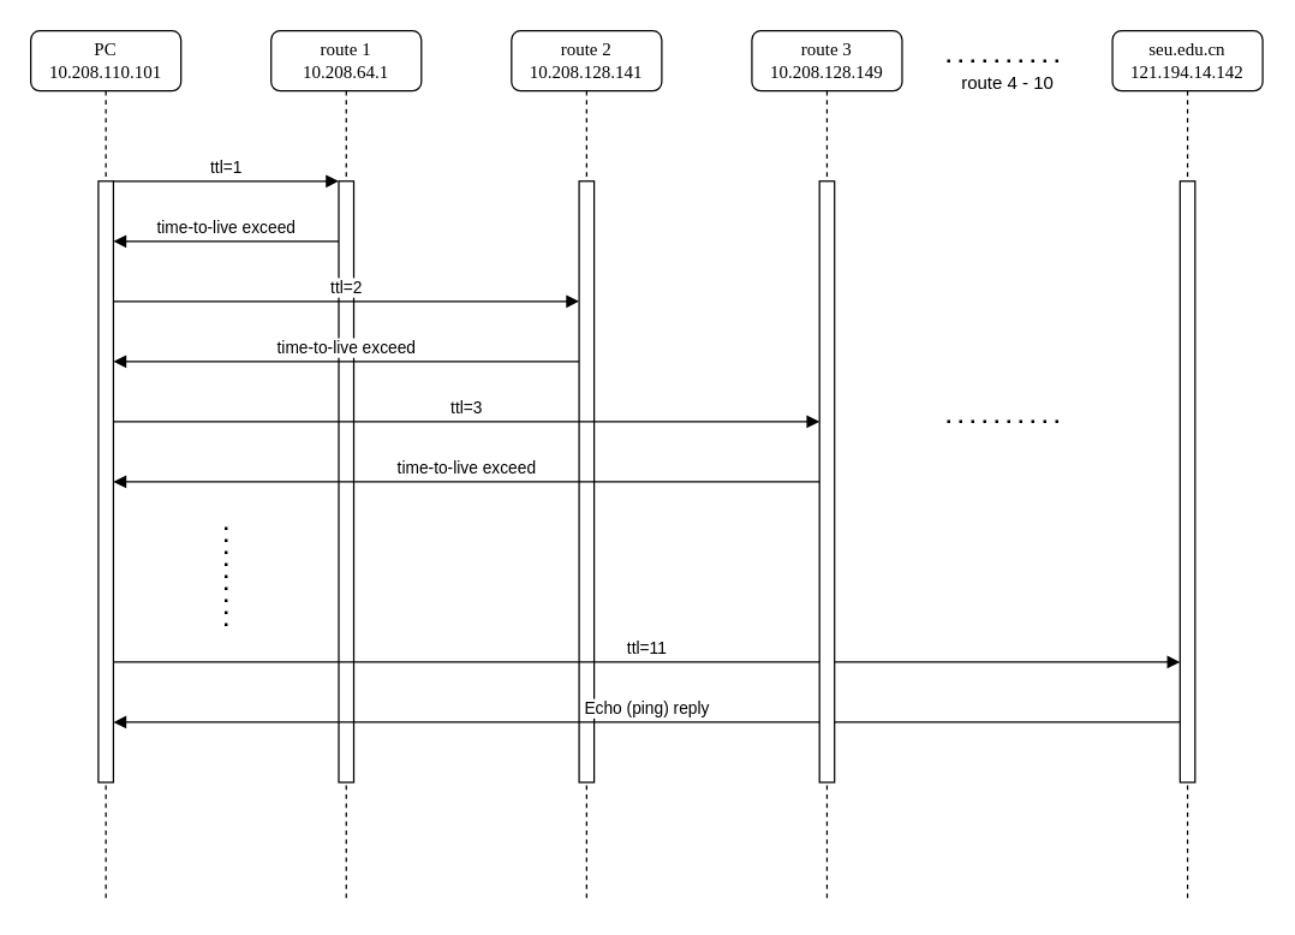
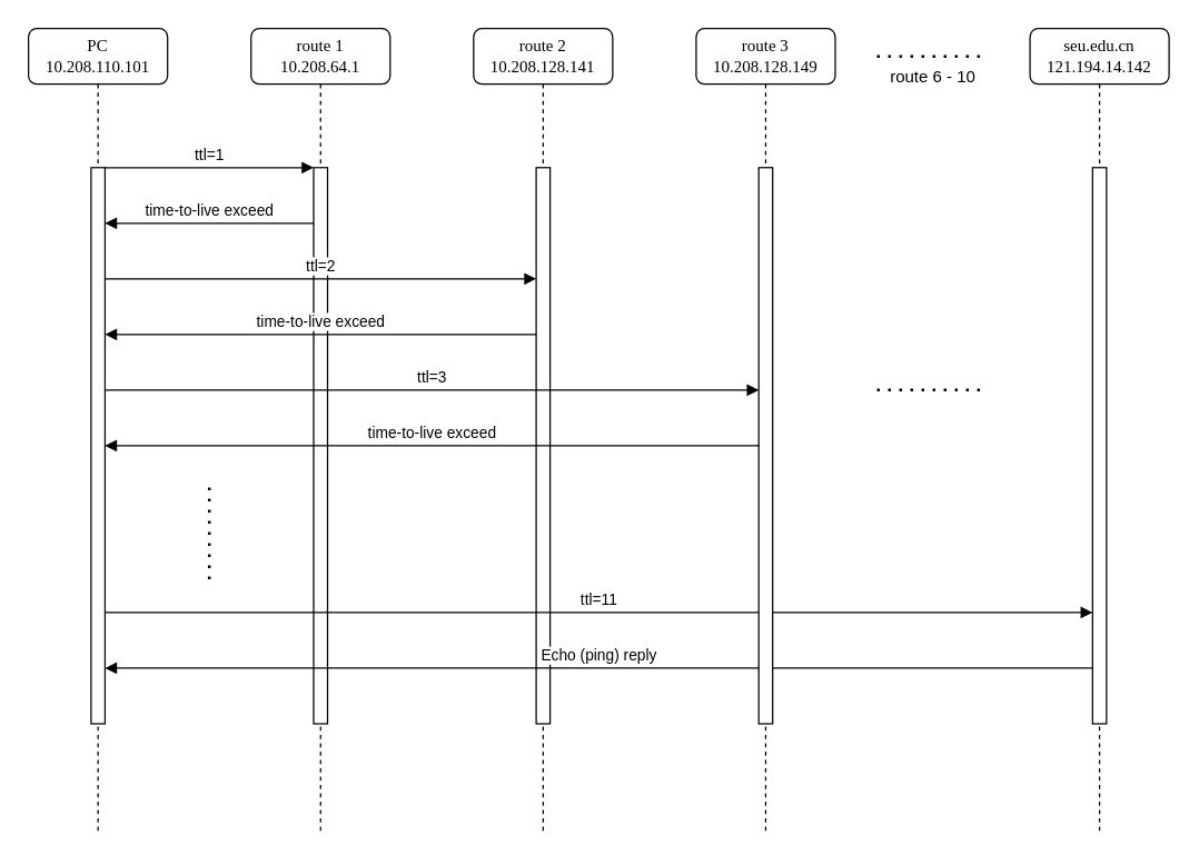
- <mxCell id="23" value="route 4 - 10" style="text;html=1;align=center;verticalAlign=middle;resizable=0;points=[];autosize=1;strokeColor=none;fillColor=none;" vertex="1" parent="1"><mxGeometry x="630" y="40" width="80" height="30" as="geometry" /></mxCell>
+ <mxCell id="23" value="route 6 - 10" style="text;html=1;align=center;verticalAlign=middle;resizable=0;points=[];autosize=1;strokeColor=none;fillColor=none;" vertex="1" parent="1"><mxGeometry x="630" y="40" width="80" height="30" as="geometry" /></mxCell>
